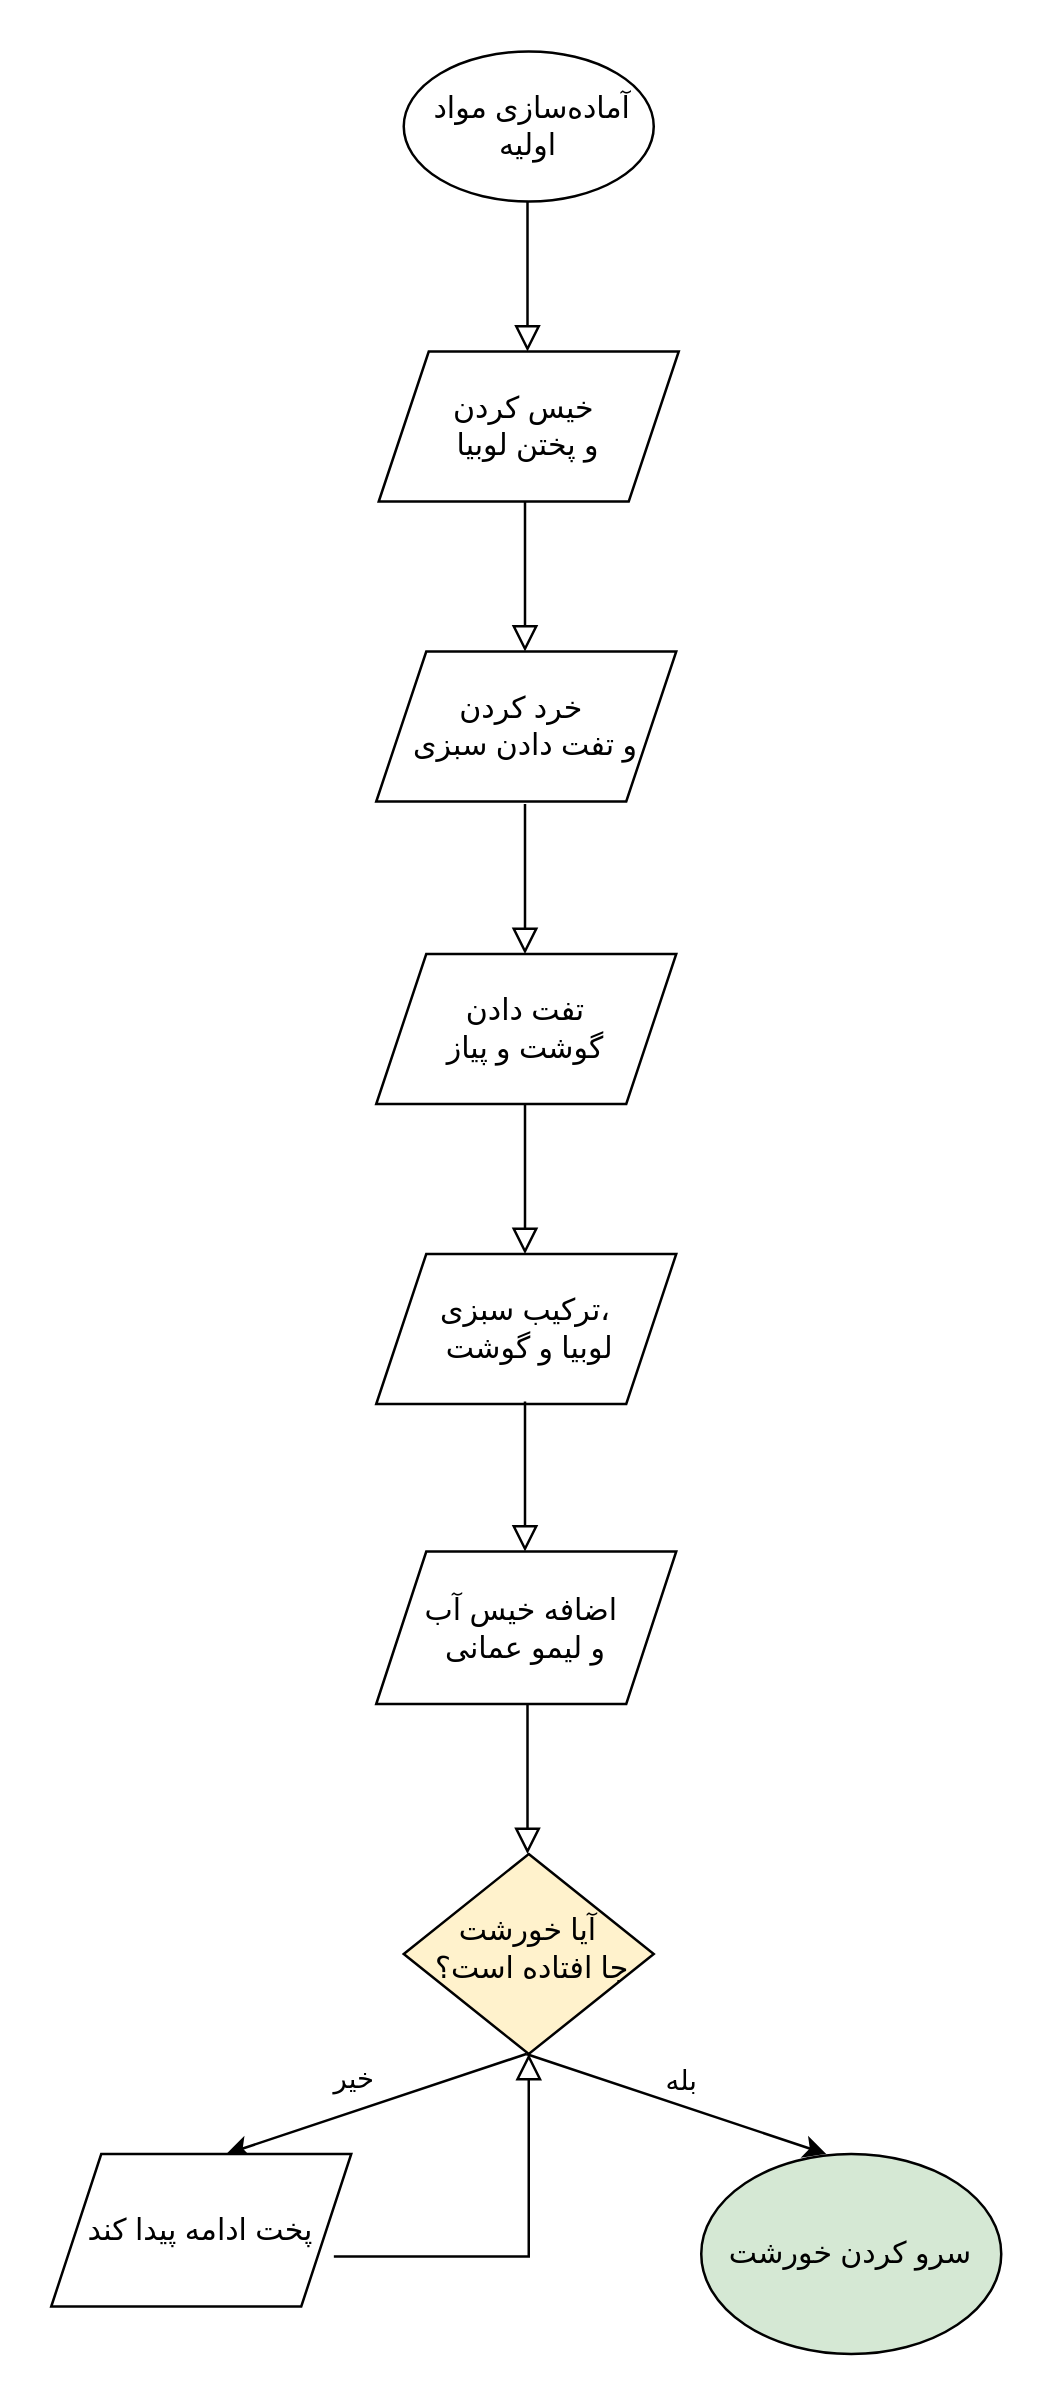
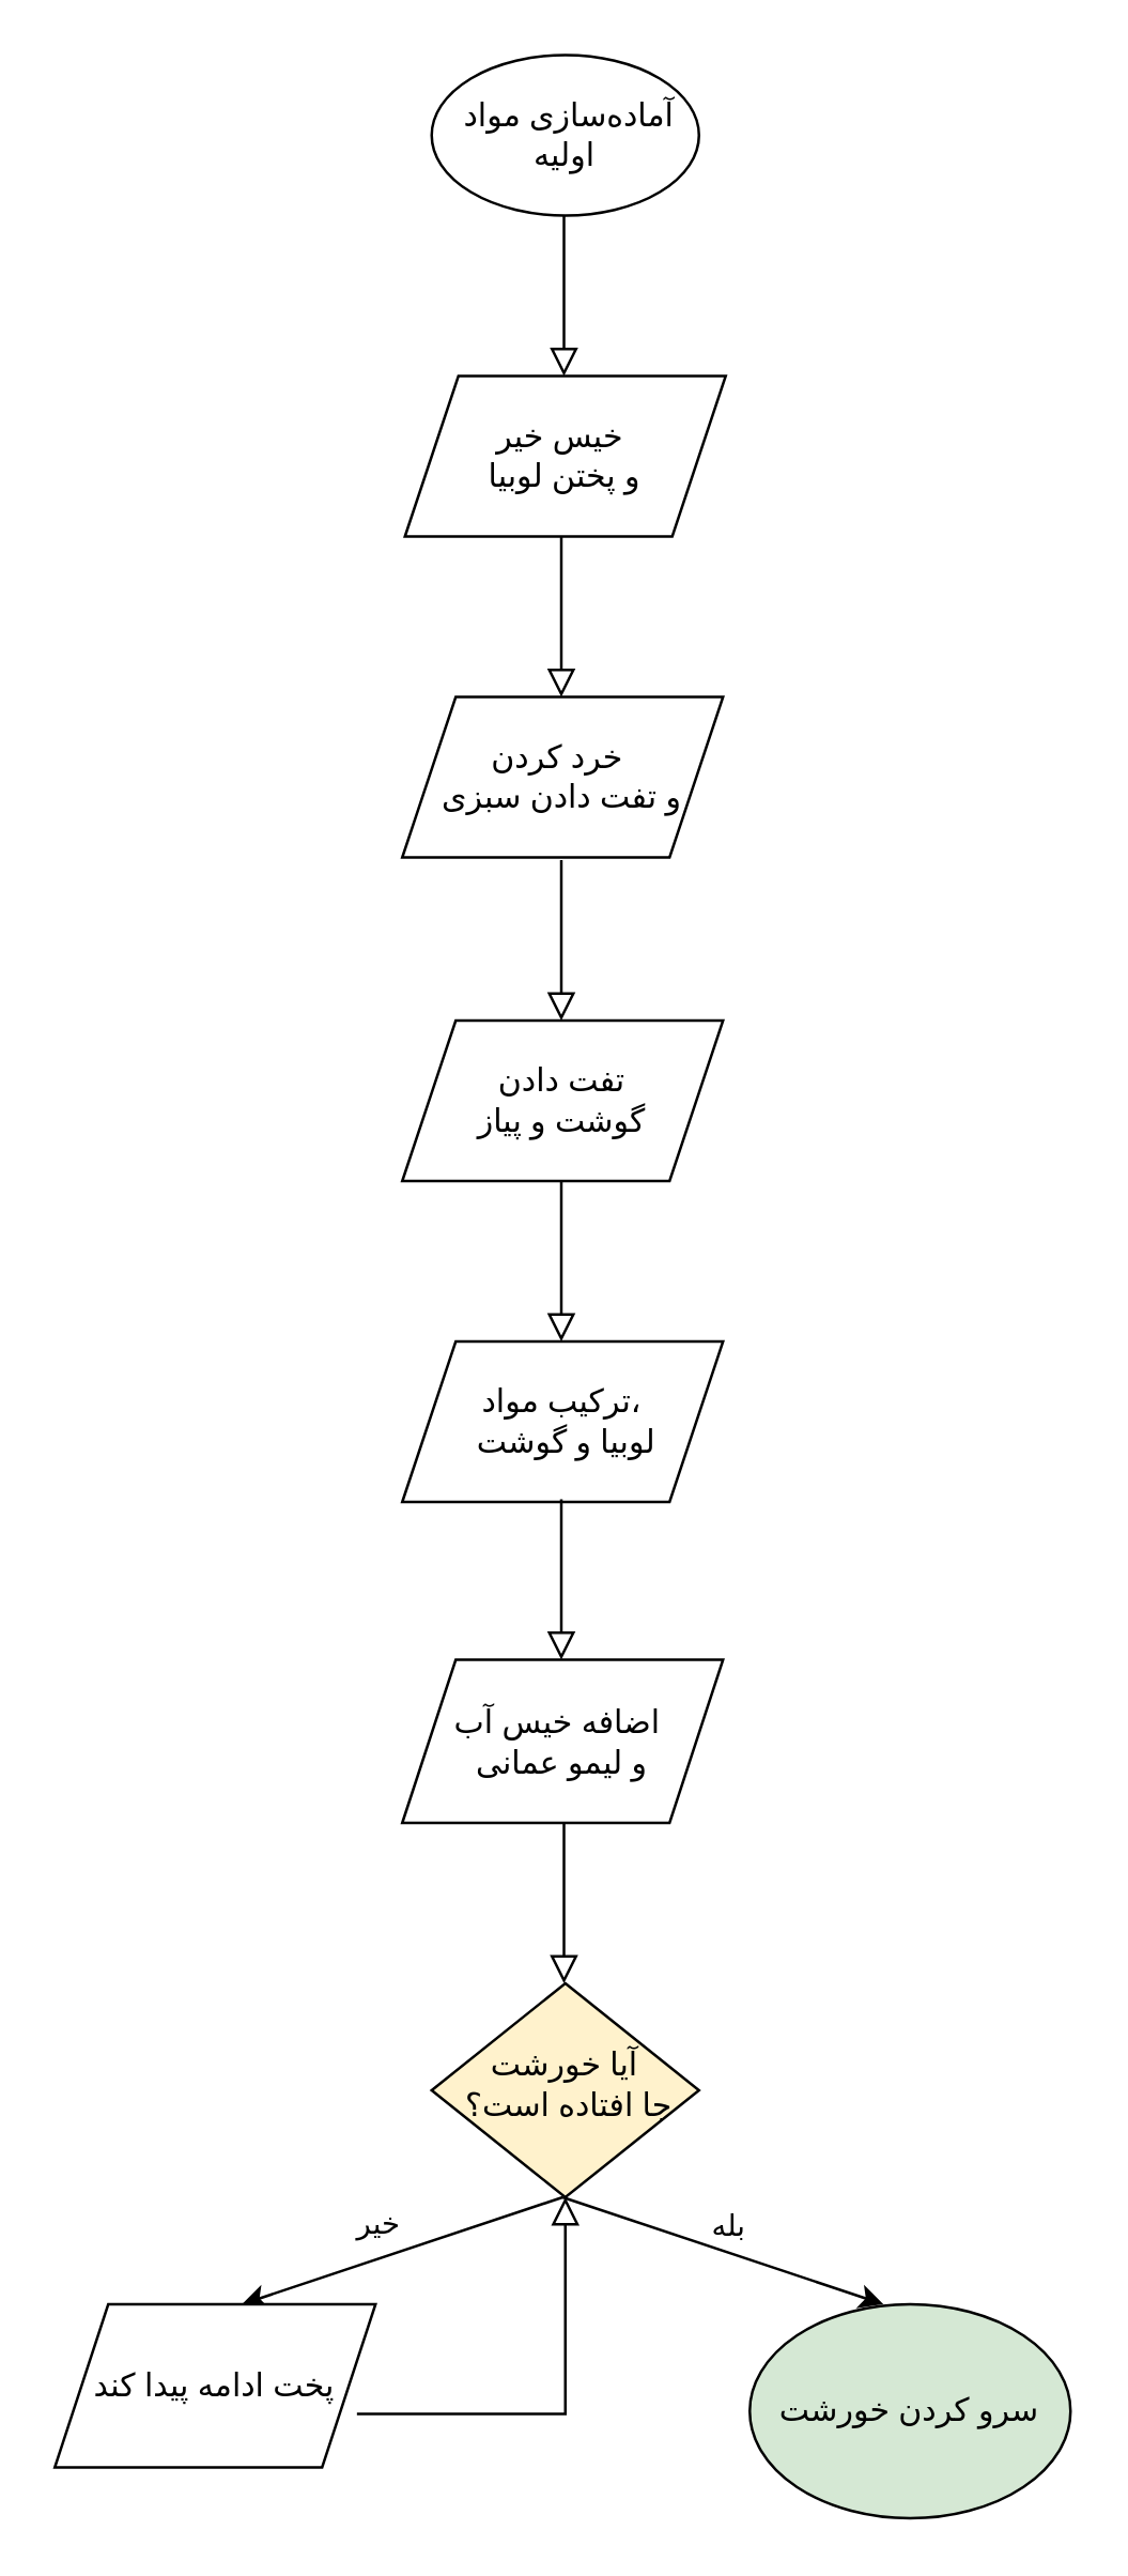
- <mxCell id="5" value="خیس کردن&amp;nbsp;&lt;div&gt;و پختن لوبیا&lt;/div&gt;" style="shape=parallelogram;perimeter=parallelogramPerimeter;whiteSpace=wrap;html=1;fixedSize=1;" parent="1" vertex="1"><mxGeometry x="151" y="140" width="120" height="60" as="geometry" /></mxCell>
+ <mxCell id="5" value="خیس خیر&amp;nbsp;&lt;div&gt;و پختن لوبیا&lt;/div&gt;" style="shape=parallelogram;perimeter=parallelogramPerimeter;whiteSpace=wrap;html=1;fixedSize=1;" parent="1" vertex="1"><mxGeometry x="151" y="140" width="120" height="60" as="geometry" /></mxCell>
- <mxCell id="11" value="ترکیب سبزی،&lt;div&gt;&amp;nbsp;لوبیا و گوشت&lt;br&gt;&lt;/div&gt;" style="shape=parallelogram;perimeter=parallelogramPerimeter;whiteSpace=wrap;html=1;fixedSize=1;" parent="1" vertex="1"><mxGeometry x="150" y="501" width="120" height="60" as="geometry" /></mxCell>
+ <mxCell id="11" value="ترکیب مواد،&lt;div&gt;&amp;nbsp;لوبیا و گوشت&lt;br&gt;&lt;/div&gt;" style="shape=parallelogram;perimeter=parallelogramPerimeter;whiteSpace=wrap;html=1;fixedSize=1;" parent="1" vertex="1"><mxGeometry x="150" y="501" width="120" height="60" as="geometry" /></mxCell>
